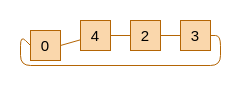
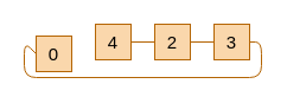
- <mxCell id="6" value="" style="endArrow=none;html=1;exitX=1;exitY=0.5;exitDx=0;exitDy=0;fontColor=#000000;strokeColor=#B46504;" edge="1" parent="1" source="2" target="3"><mxGeometry width="50" height="50" relative="1" as="geometry"><mxPoint x="90" y="-5" as="sourcePoint" /><mxPoint x="140" y="-55" as="targetPoint" /></mxGeometry></mxCell>
